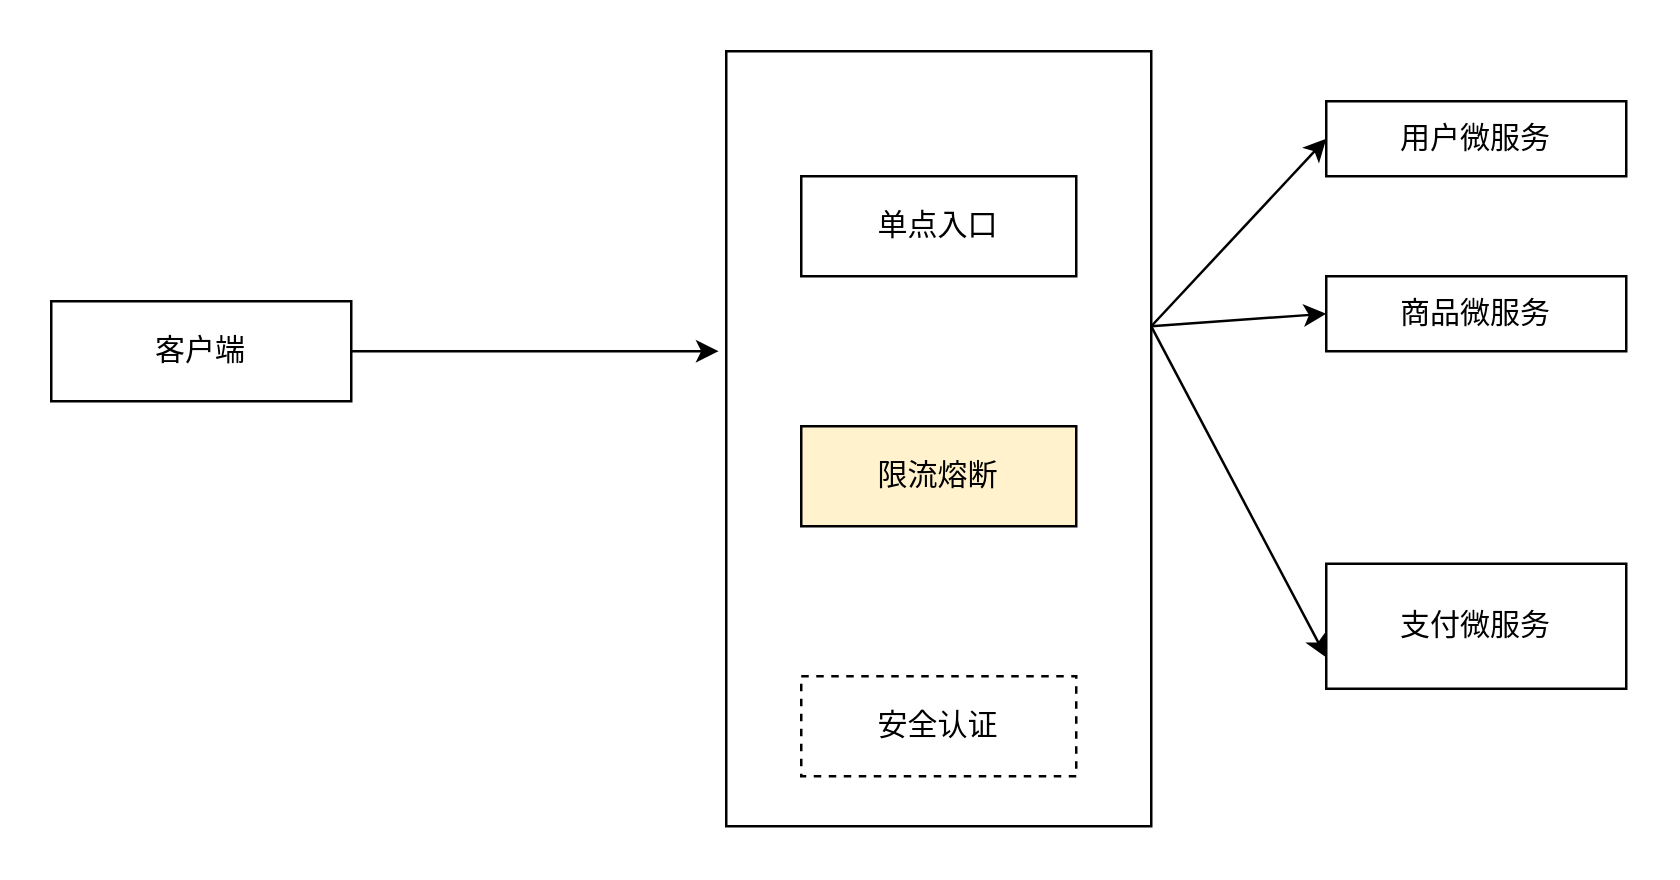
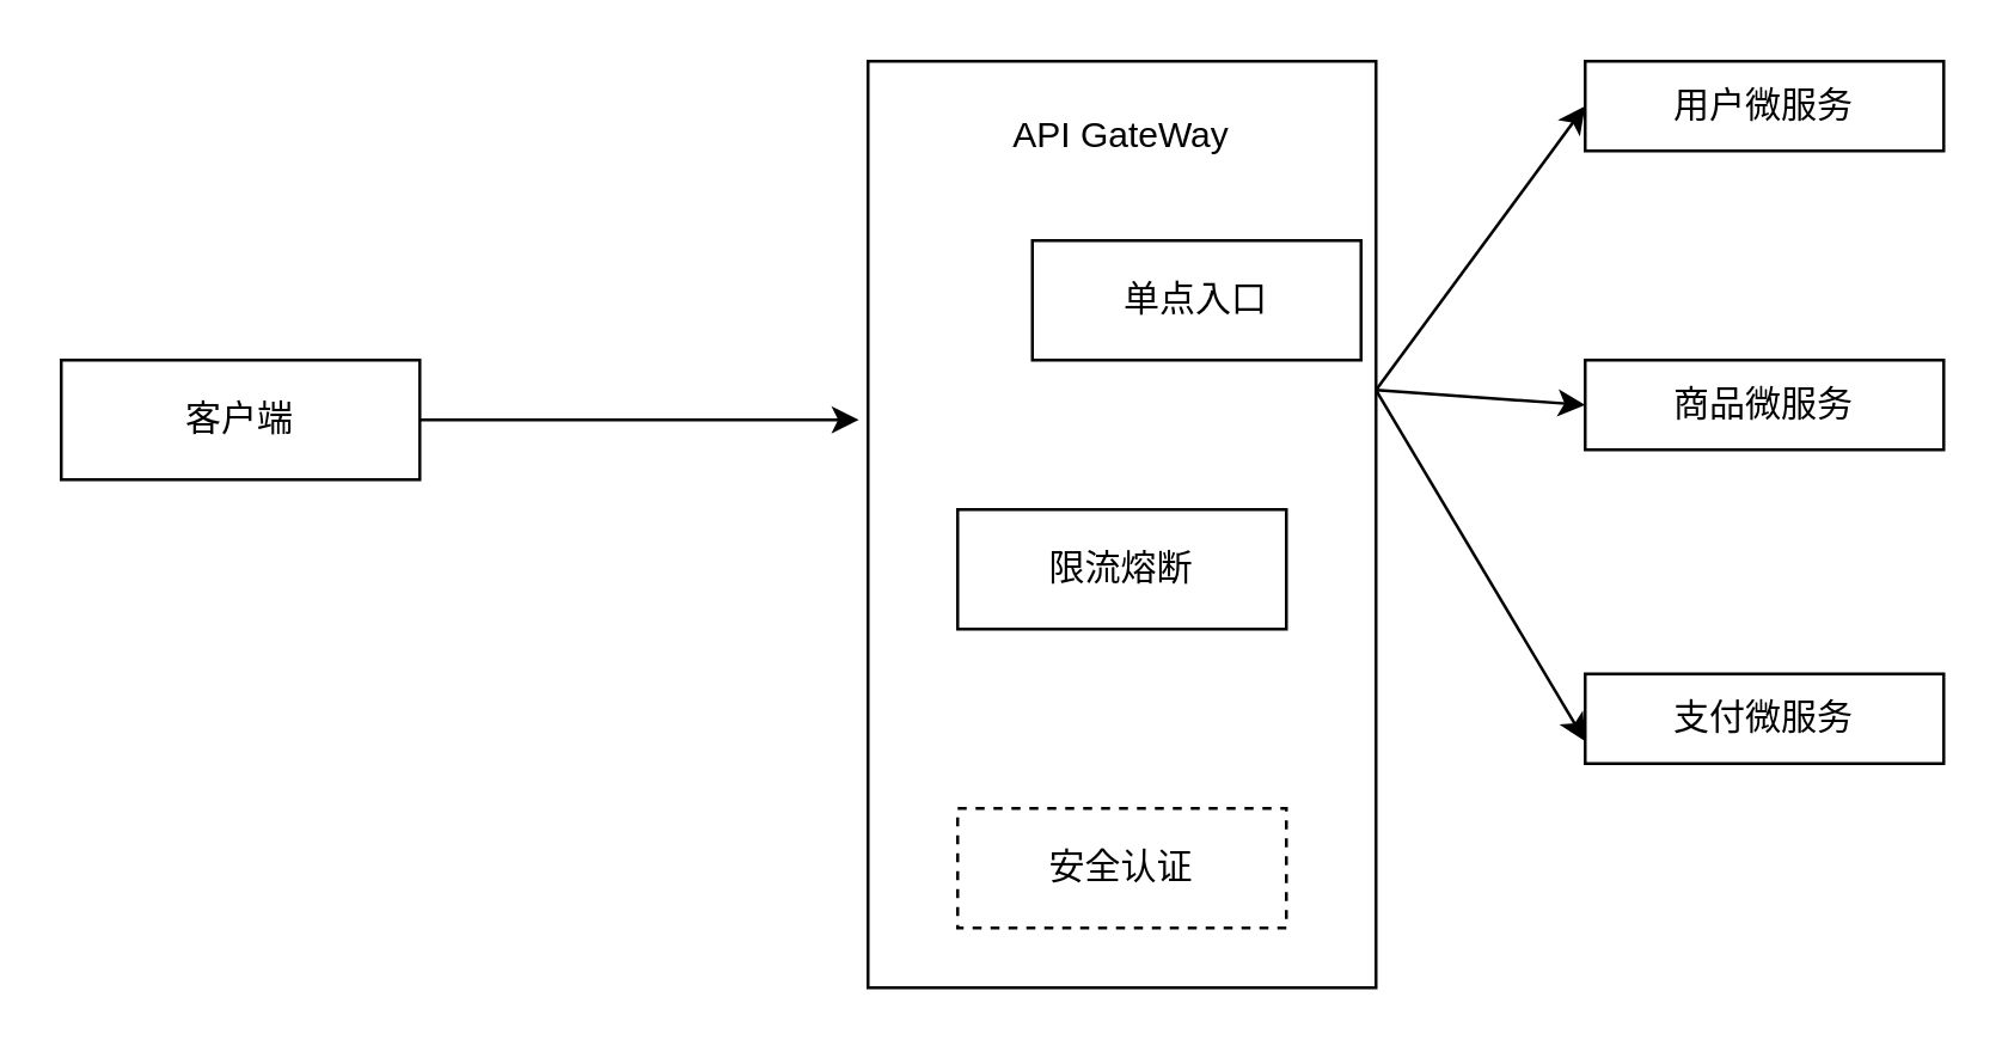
+ <mxCell id="5" value="API GateWay" style="text;html=1;strokeColor=none;fillColor=none;align=center;verticalAlign=middle;whiteSpace=wrap;rounded=0;" vertex="1" parent="1"><mxGeometry x="330" y="30" width="90" height="30" as="geometry" /></mxCell>
- <mxCell id="9" value="用户微服务" style="rounded=0;whiteSpace=wrap;html=1;" vertex="1" parent="1"><mxGeometry x="530" y="40" width="120" height="30" as="geometry" /></mxCell>
+ <mxCell id="9" value="用户微服务" style="rounded=0;whiteSpace=wrap;html=1;" vertex="1" parent="1"><mxGeometry x="530" y="20" width="120" height="30" as="geometry" /></mxCell>
- <mxCell id="4" value="单点入口" style="rounded=0;whiteSpace=wrap;html=1;" vertex="1" parent="1"><mxGeometry x="320" y="70" width="110" height="40" as="geometry" /></mxCell>
+ <mxCell id="4" value="单点入口" style="rounded=0;whiteSpace=wrap;html=1;" vertex="1" parent="1"><mxGeometry x="345" y="80" width="110" height="40" as="geometry" /></mxCell>
- <mxCell id="10" value="商品微服务" style="rounded=0;whiteSpace=wrap;html=1;" vertex="1" parent="1"><mxGeometry x="530" y="110" width="120" height="30" as="geometry" /></mxCell>
+ <mxCell id="10" value="商品微服务" style="rounded=0;whiteSpace=wrap;html=1;" vertex="1" parent="1"><mxGeometry x="530" y="120" width="120" height="30" as="geometry" /></mxCell>
- <mxCell id="6" value="限流熔断" style="rounded=0;whiteSpace=wrap;html=1;fillColor=#fff2cc;" vertex="1" parent="1"><mxGeometry x="320" y="170" width="110" height="40" as="geometry" /></mxCell>
+ <mxCell id="6" value="限流熔断" style="rounded=0;whiteSpace=wrap;html=1;" vertex="1" parent="1"><mxGeometry x="320" y="170" width="110" height="40" as="geometry" /></mxCell>
- <mxCell id="11" value="支付微服务" style="rounded=0;whiteSpace=wrap;html=1;" vertex="1" parent="1"><mxGeometry x="530" y="225" width="120" height="50" as="geometry" /></mxCell>
+ <mxCell id="11" value="支付微服务" style="rounded=0;whiteSpace=wrap;html=1;" vertex="1" parent="1"><mxGeometry x="530" y="225" width="120" height="30" as="geometry" /></mxCell>
